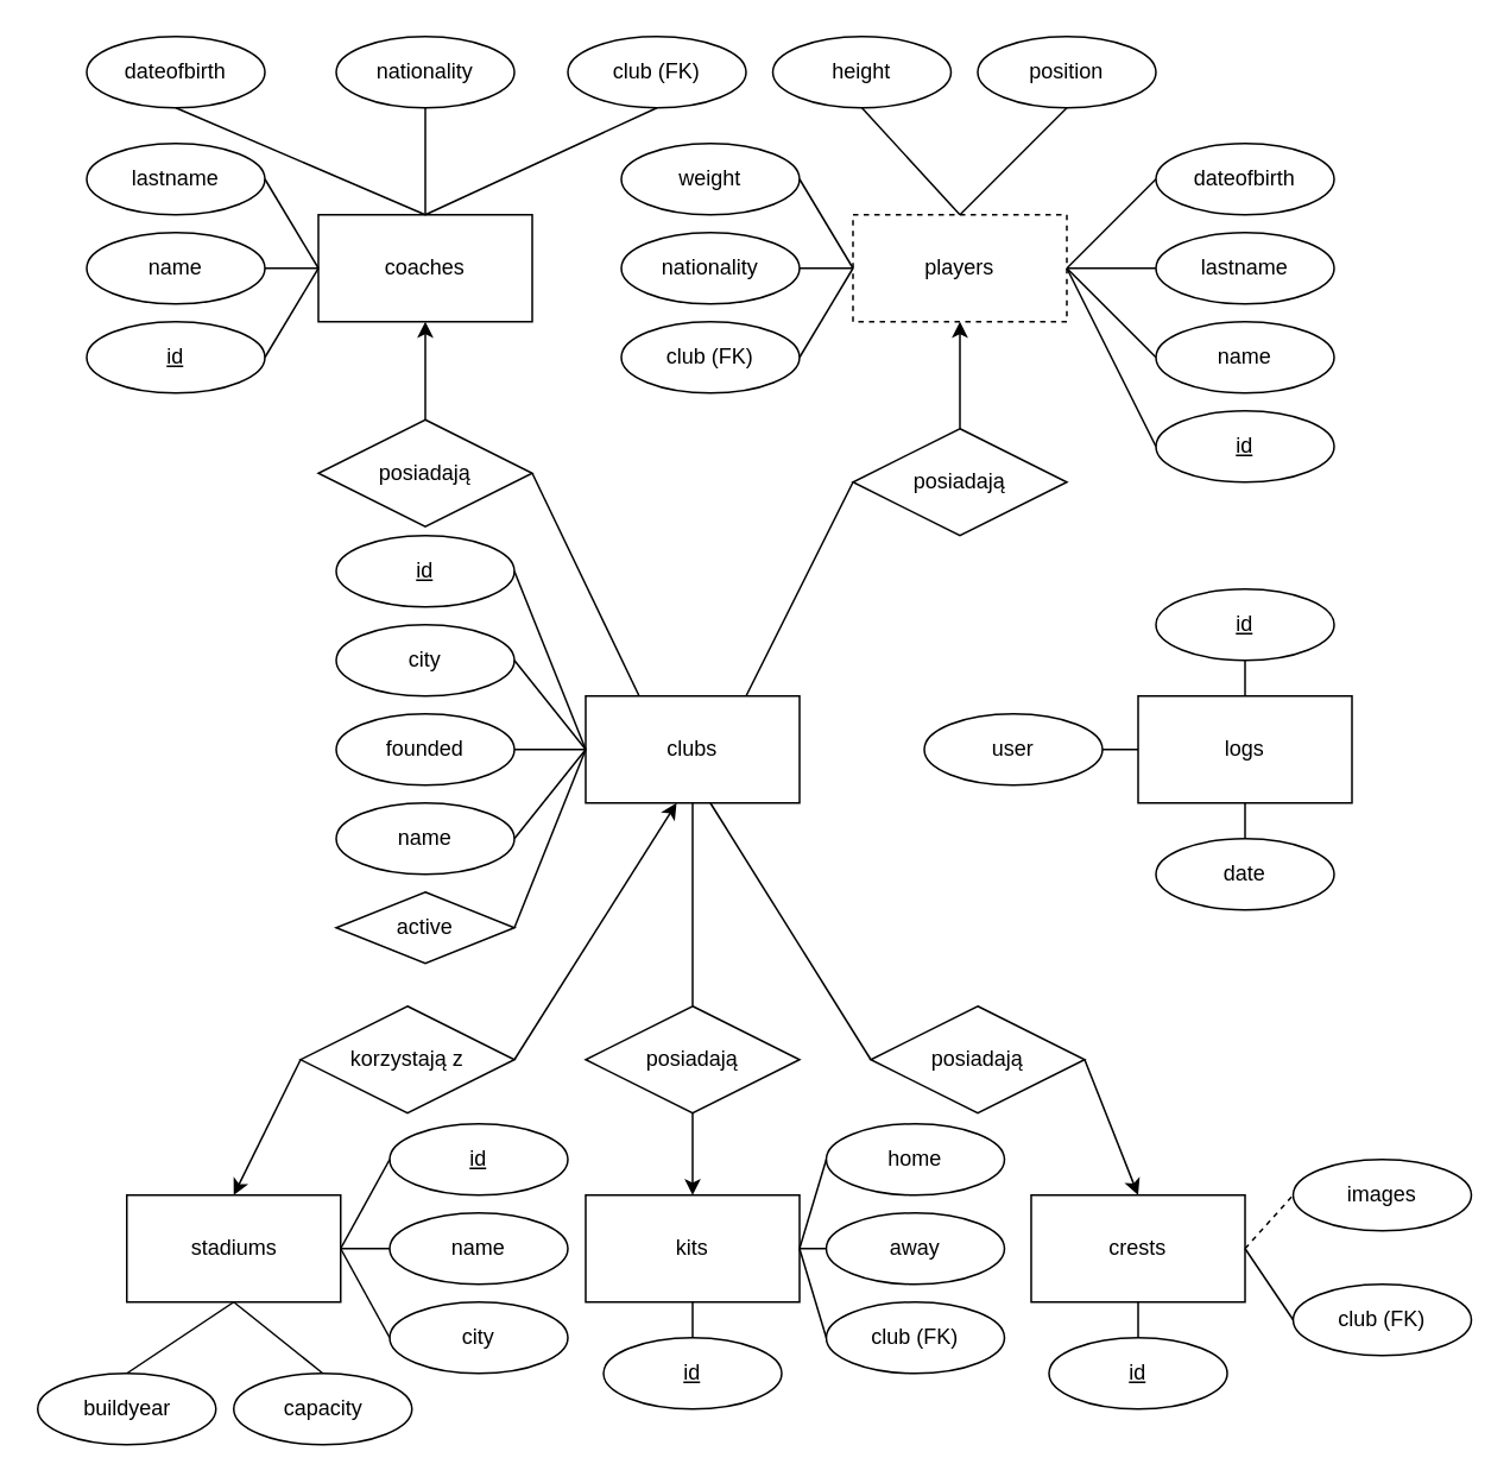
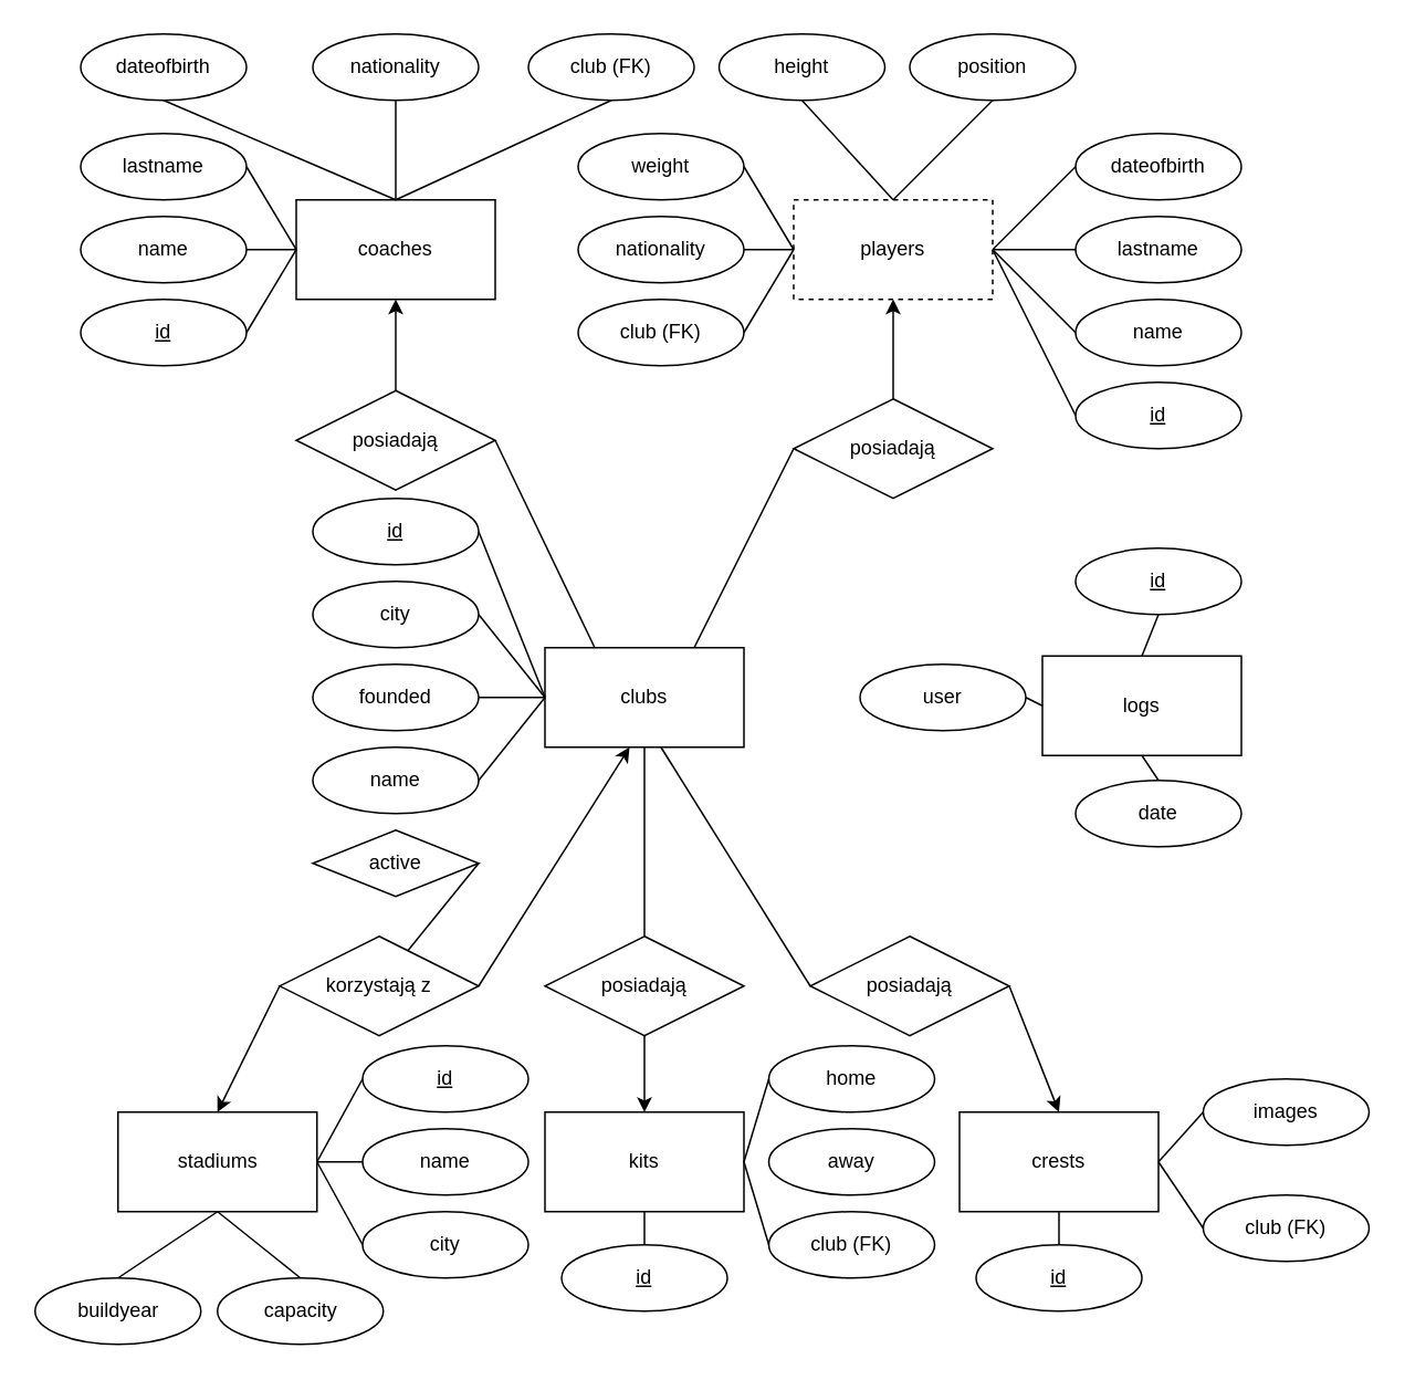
- <mxCell id="5" value="logs" style="rounded=0;whiteSpace=wrap;html=1;" vertex="1" parent="1"><mxGeometry x="638" y="390" width="120" height="60" as="geometry" /></mxCell>
+ <mxCell id="5" value="logs" style="rounded=0;whiteSpace=wrap;html=1;" vertex="1" parent="1"><mxGeometry x="628" y="395" width="120" height="60" as="geometry" /></mxCell>
- <mxCell id="17" value="" style="endArrow=none;html=1;entryX=0;entryY=0.5;entryDx=0;entryDy=0;exitX=1;exitY=0.5;exitDx=0;exitDy=0;" edge="1" parent="1" source="10" target="4"><mxGeometry width="50" height="50" relative="1" as="geometry"><mxPoint x="388" y="530" as="sourcePoint" /><mxPoint x="438" y="480" as="targetPoint" /></mxGeometry></mxCell>
+ <mxCell id="17" value="" style="endArrow=none;html=1;exitX=1;exitY=0.5;exitDx=0;exitDy=0;" edge="1" parent="1" source="10" target="29"><mxGeometry width="50" height="50" relative="1" as="geometry"><mxPoint x="388" y="530" as="sourcePoint" /><mxPoint x="438" y="480" as="targetPoint" /></mxGeometry></mxCell>
- <mxCell id="92" value="" style="endArrow=none;html=1;entryX=0;entryY=0.5;entryDx=0;entryDy=0;exitX=1;exitY=0.5;exitDx=0;exitDy=0;dashed=1;" edge="1" parent="1" source="6" target="80"><mxGeometry width="50" height="50" relative="1" as="geometry"><mxPoint x="18" y="880" as="sourcePoint" /><mxPoint x="68" y="830" as="targetPoint" /></mxGeometry></mxCell>
+ <mxCell id="92" value="" style="endArrow=none;html=1;entryX=0;entryY=0.5;entryDx=0;entryDy=0;exitX=1;exitY=0.5;exitDx=0;exitDy=0;" edge="1" parent="1" source="6" target="80"><mxGeometry width="50" height="50" relative="1" as="geometry"><mxPoint x="18" y="880" as="sourcePoint" /><mxPoint x="68" y="830" as="targetPoint" /></mxGeometry></mxCell>
- <mxCell id="88" value="" style="endArrow=none;html=1;entryX=0;entryY=0.5;entryDx=0;entryDy=0;exitX=1;exitY=0.5;exitDx=0;exitDy=0;" edge="1" parent="1" source="7" target="78"><mxGeometry width="50" height="50" relative="1" as="geometry"><mxPoint x="18" y="880" as="sourcePoint" /><mxPoint x="68" y="830" as="targetPoint" /></mxGeometry></mxCell>
